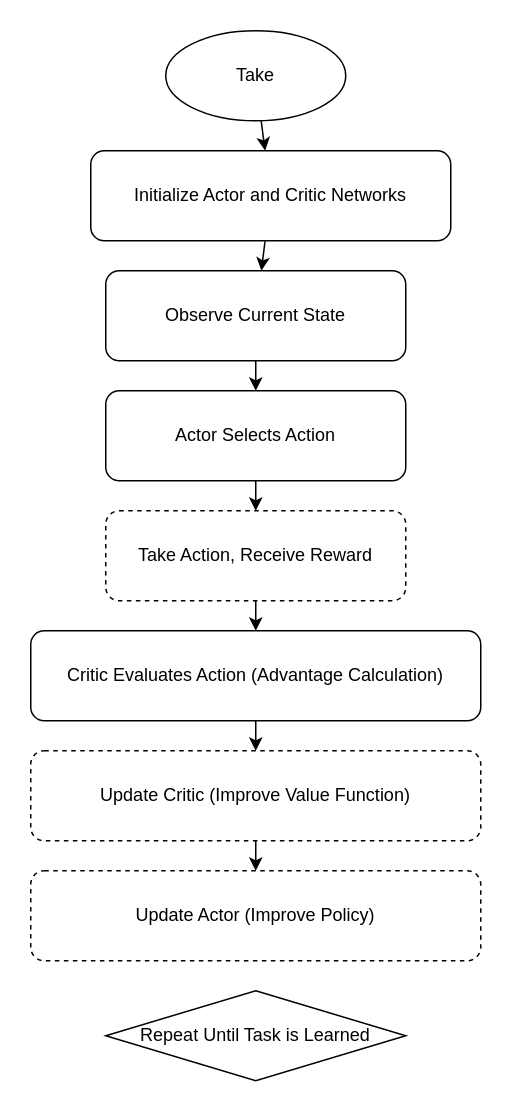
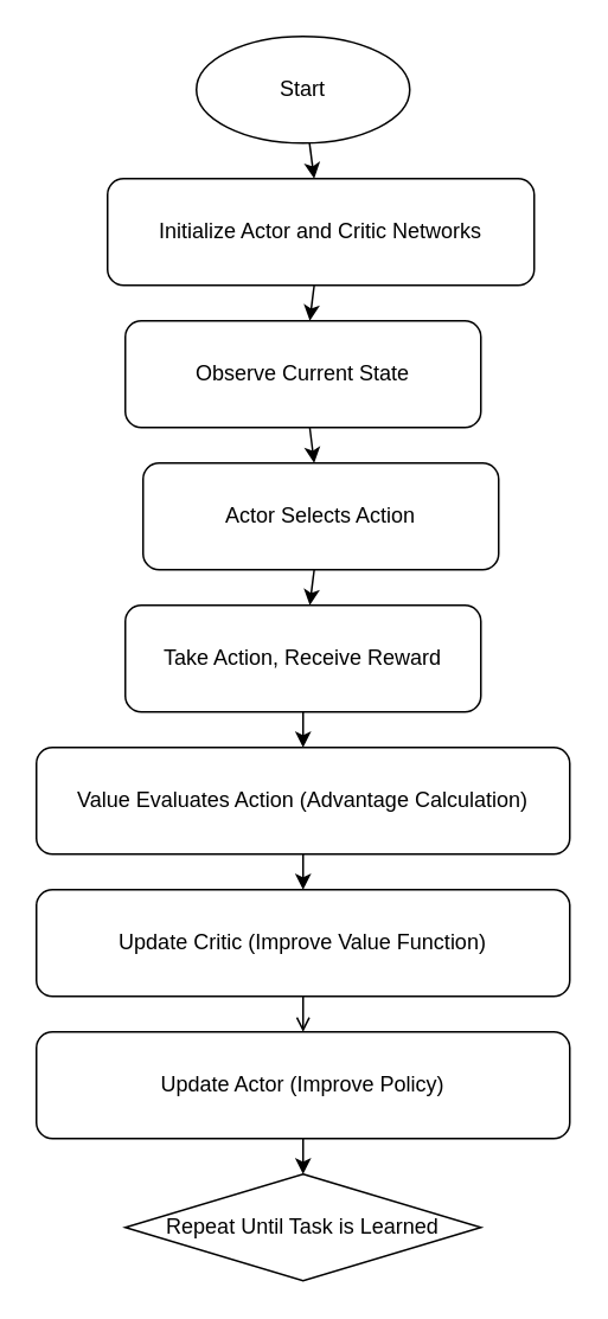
- <mxCell id="2" value="Take" style="ellipse;whiteSpace=wrap;html=1;" vertex="1" parent="1"><mxGeometry x="110" y="20" width="120" height="60" as="geometry" /></mxCell>
+ <mxCell id="2" value="Start" style="ellipse;whiteSpace=wrap;html=1;" vertex="1" parent="1"><mxGeometry x="110" y="20" width="120" height="60" as="geometry" /></mxCell>
- <mxCell id="5" value="Actor Selects Action" style="rounded=1;whiteSpace=wrap;html=1;" vertex="1" parent="1"><mxGeometry x="70" y="260" width="200" height="60" as="geometry" /></mxCell>
+ <mxCell id="5" value="Actor Selects Action" style="rounded=1;whiteSpace=wrap;html=1;" vertex="1" parent="1"><mxGeometry x="80" y="260" width="200" height="60" as="geometry" /></mxCell>
- <mxCell id="6" value="Take Action, Receive Reward" style="rounded=1;whiteSpace=wrap;html=1;dashed=1;" vertex="1" parent="1"><mxGeometry x="70" y="340" width="200" height="60" as="geometry" /></mxCell>
+ <mxCell id="6" value="Take Action, Receive Reward" style="rounded=1;whiteSpace=wrap;html=1;" vertex="1" parent="1"><mxGeometry x="70" y="340" width="200" height="60" as="geometry" /></mxCell>
- <mxCell id="7" value="Critic Evaluates Action (Advantage Calculation)" style="rounded=1;whiteSpace=wrap;html=1;" vertex="1" parent="1"><mxGeometry x="20" y="420" width="300" height="60" as="geometry" /></mxCell>
+ <mxCell id="7" value="Value Evaluates Action (Advantage Calculation)" style="rounded=1;whiteSpace=wrap;html=1;" vertex="1" parent="1"><mxGeometry x="20" y="420" width="300" height="60" as="geometry" /></mxCell>
- <mxCell id="8" value="Update Critic (Improve Value Function)" style="rounded=1;whiteSpace=wrap;html=1;dashed=1;" vertex="1" parent="1"><mxGeometry x="20" y="500" width="300" height="60" as="geometry" /></mxCell>
+ <mxCell id="8" value="Update Critic (Improve Value Function)" style="rounded=1;whiteSpace=wrap;html=1;" vertex="1" parent="1"><mxGeometry x="20" y="500" width="300" height="60" as="geometry" /></mxCell>
- <mxCell id="17" edge="1" parent="1" source="8" target="9"><mxGeometry relative="1" as="geometry" /></mxCell>
+ <mxCell id="17" edge="1" parent="1" source="8" target="9" style="endArrow=open;"><mxGeometry relative="1" as="geometry" /></mxCell>
- <mxCell id="9" value="Update Actor (Improve Policy)" style="rounded=1;whiteSpace=wrap;html=1;dashed=1;" vertex="1" parent="1"><mxGeometry x="20" y="580" width="300" height="60" as="geometry" /></mxCell>
+ <mxCell id="9" value="Update Actor (Improve Policy)" style="rounded=1;whiteSpace=wrap;html=1;" vertex="1" parent="1"><mxGeometry x="20" y="580" width="300" height="60" as="geometry" /></mxCell>
+ <mxCell id="18" edge="1" parent="1" source="9" target="10"><mxGeometry relative="1" as="geometry" /></mxCell>
